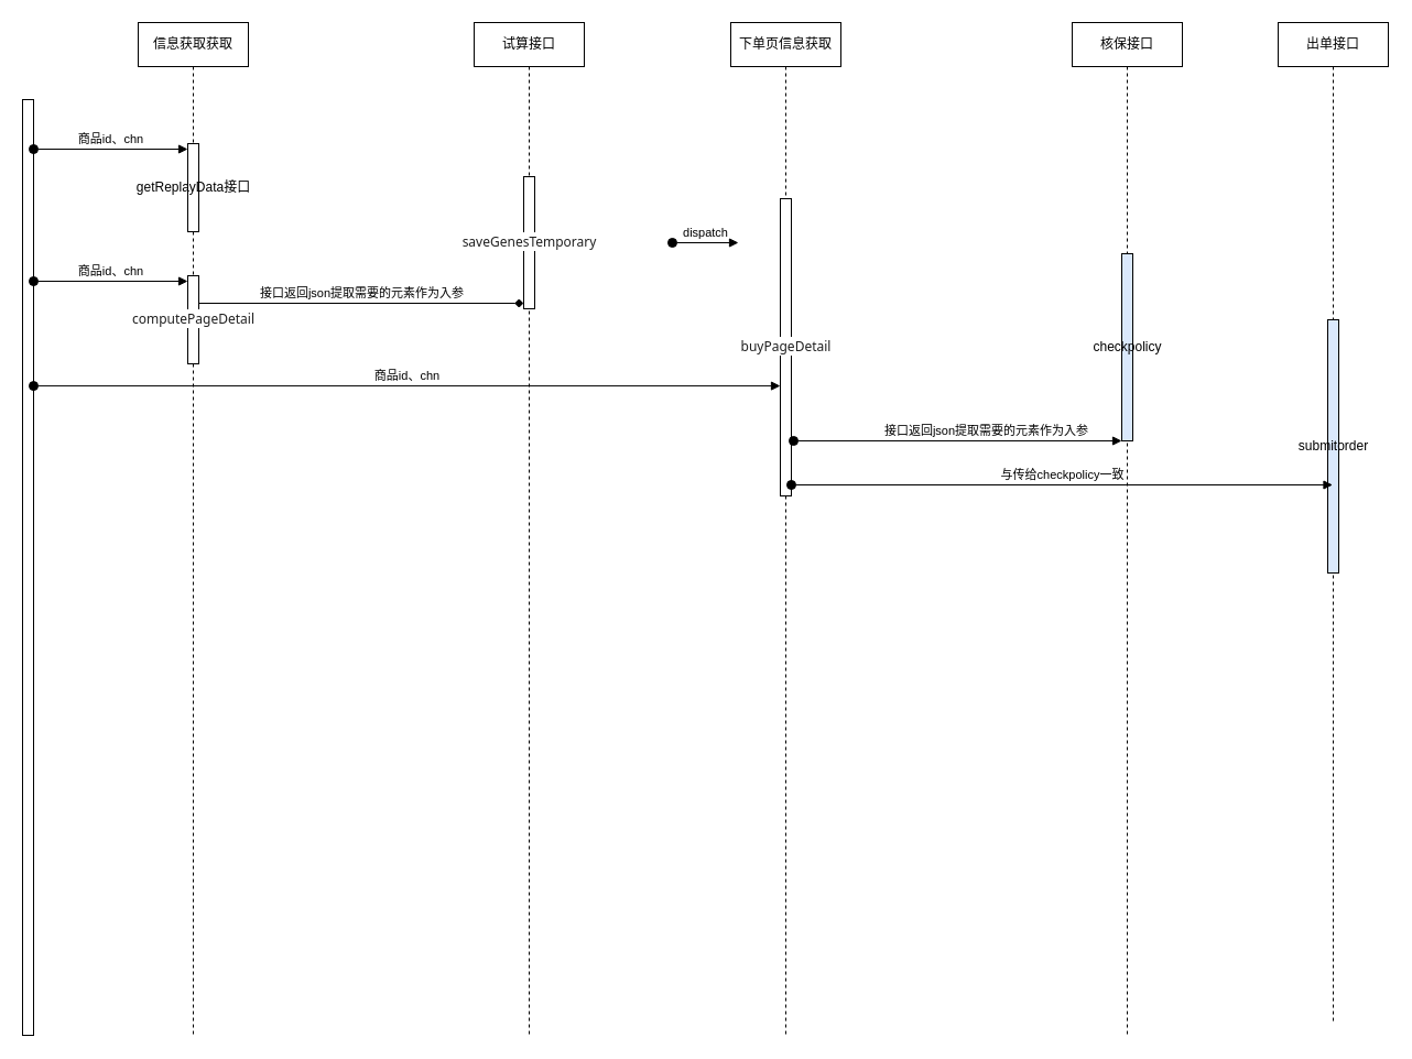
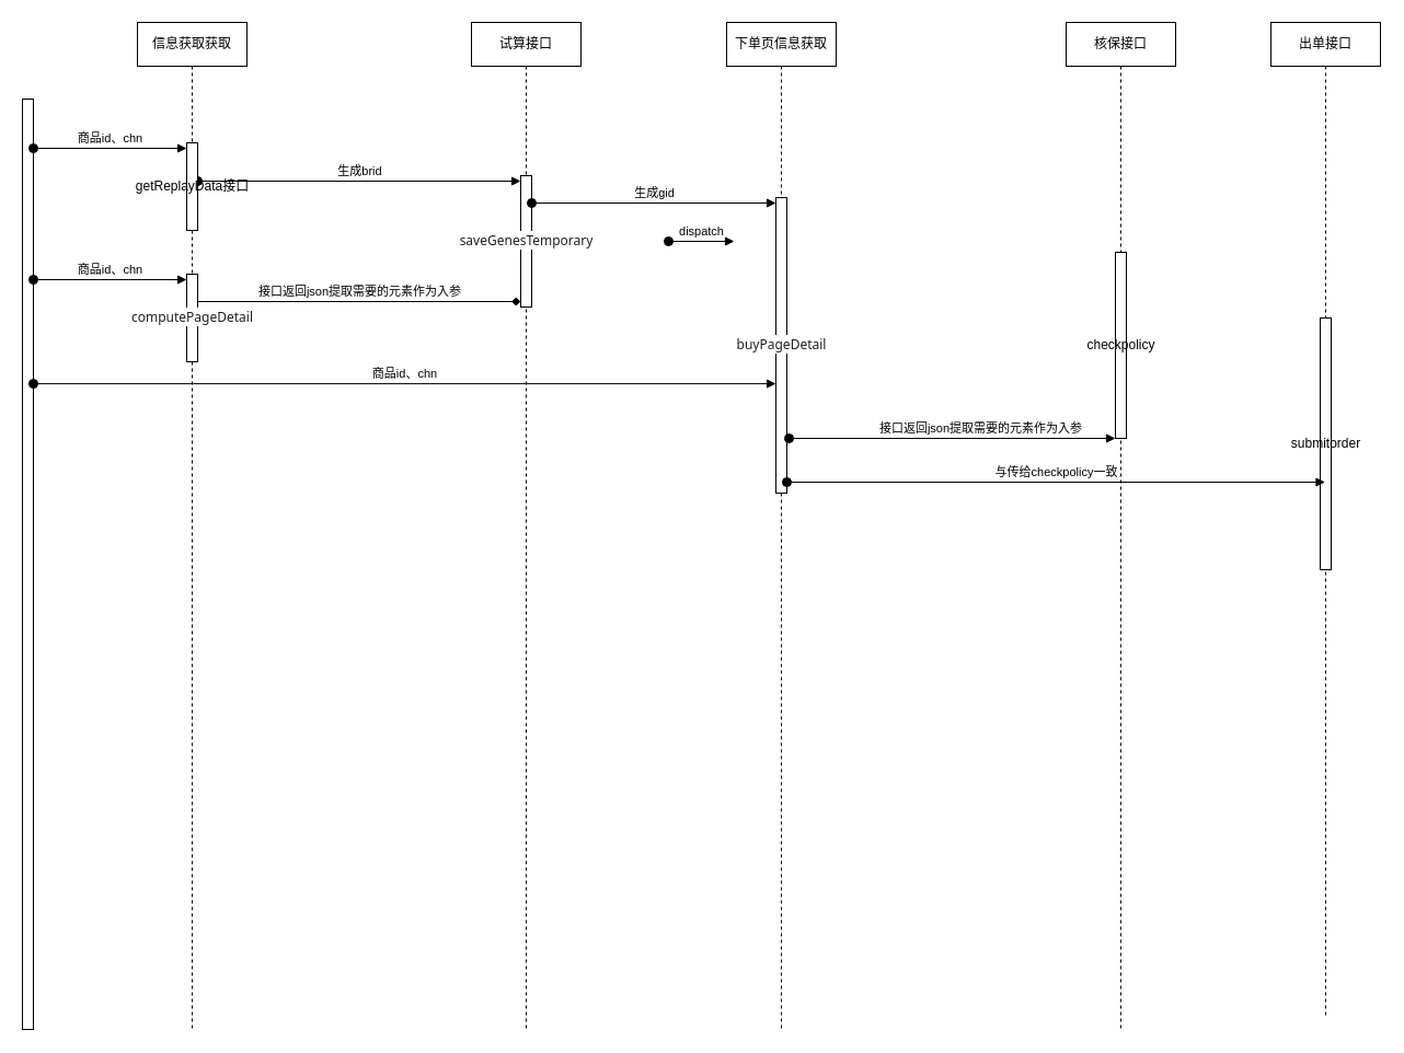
+ <mxCell id="4" value="生成&lt;span style=&quot;background-color: light-dark(#ffffff, var(--ge-dark-color, #121212)); color: light-dark(rgb(0, 0, 0), rgb(255, 255, 255));&quot;&gt;brid&lt;/span&gt;" style="html=1;verticalAlign=bottom;startArrow=oval;endArrow=block;startSize=8;curved=0;rounded=0;entryX=0;entryY=0;entryDx=0;entryDy=5;" edge="1" parent="1" source="7" target="11"><mxGeometry relative="1" as="geometry"><mxPoint x="200" y="160" as="sourcePoint" /><mxPoint as="offset" /></mxGeometry></mxCell>
+ <mxCell id="14" value="生成gid" style="html=1;verticalAlign=bottom;startArrow=oval;endArrow=block;startSize=8;curved=0;rounded=0;entryX=0;entryY=0;entryDx=0;entryDy=5;" edge="1" parent="1" source="11" target="13"><mxGeometry relative="1" as="geometry"><mxPoint x="520" y="190" as="sourcePoint" /></mxGeometry></mxCell>
- <mxCell id="17" value="checkpolicy" style="html=1;points=[[0,0,0,0,5],[0,1,0,0,-5],[1,0,0,0,5],[1,1,0,0,-5]];perimeter=orthogonalPerimeter;outlineConnect=0;targetShapes=umlLifeline;portConstraint=eastwest;newEdgeStyle={&quot;curved&quot;:0,&quot;rounded&quot;:0};fillColor=#dae8fc;" vertex="1" parent="16"><mxGeometry x="45" y="210" width="10" height="170" as="geometry" /></mxCell>
+ <mxCell id="17" value="checkpolicy" style="html=1;points=[[0,0,0,0,5],[0,1,0,0,-5],[1,0,0,0,5],[1,1,0,0,-5]];perimeter=orthogonalPerimeter;outlineConnect=0;targetShapes=umlLifeline;portConstraint=eastwest;newEdgeStyle={&quot;curved&quot;:0,&quot;rounded&quot;:0};" vertex="1" parent="16"><mxGeometry x="45" y="210" width="10" height="170" as="geometry" /></mxCell>
- <mxCell id="21" value="submitorder" style="html=1;points=[[0,0,0,0,5],[0,1,0,0,-5],[1,0,0,0,5],[1,1,0,0,-5]];perimeter=orthogonalPerimeter;outlineConnect=0;targetShapes=umlLifeline;portConstraint=eastwest;newEdgeStyle={&quot;curved&quot;:0,&quot;rounded&quot;:0};fillColor=#dae8fc;" vertex="1" parent="20"><mxGeometry x="45" y="270" width="10" height="230" as="geometry" /></mxCell>
+ <mxCell id="21" value="submitorder" style="html=1;points=[[0,0,0,0,5],[0,1,0,0,-5],[1,0,0,0,5],[1,1,0,0,-5]];perimeter=orthogonalPerimeter;outlineConnect=0;targetShapes=umlLifeline;portConstraint=eastwest;newEdgeStyle={&quot;curved&quot;:0,&quot;rounded&quot;:0};" vertex="1" parent="20"><mxGeometry x="45" y="270" width="10" height="230" as="geometry" /></mxCell>
